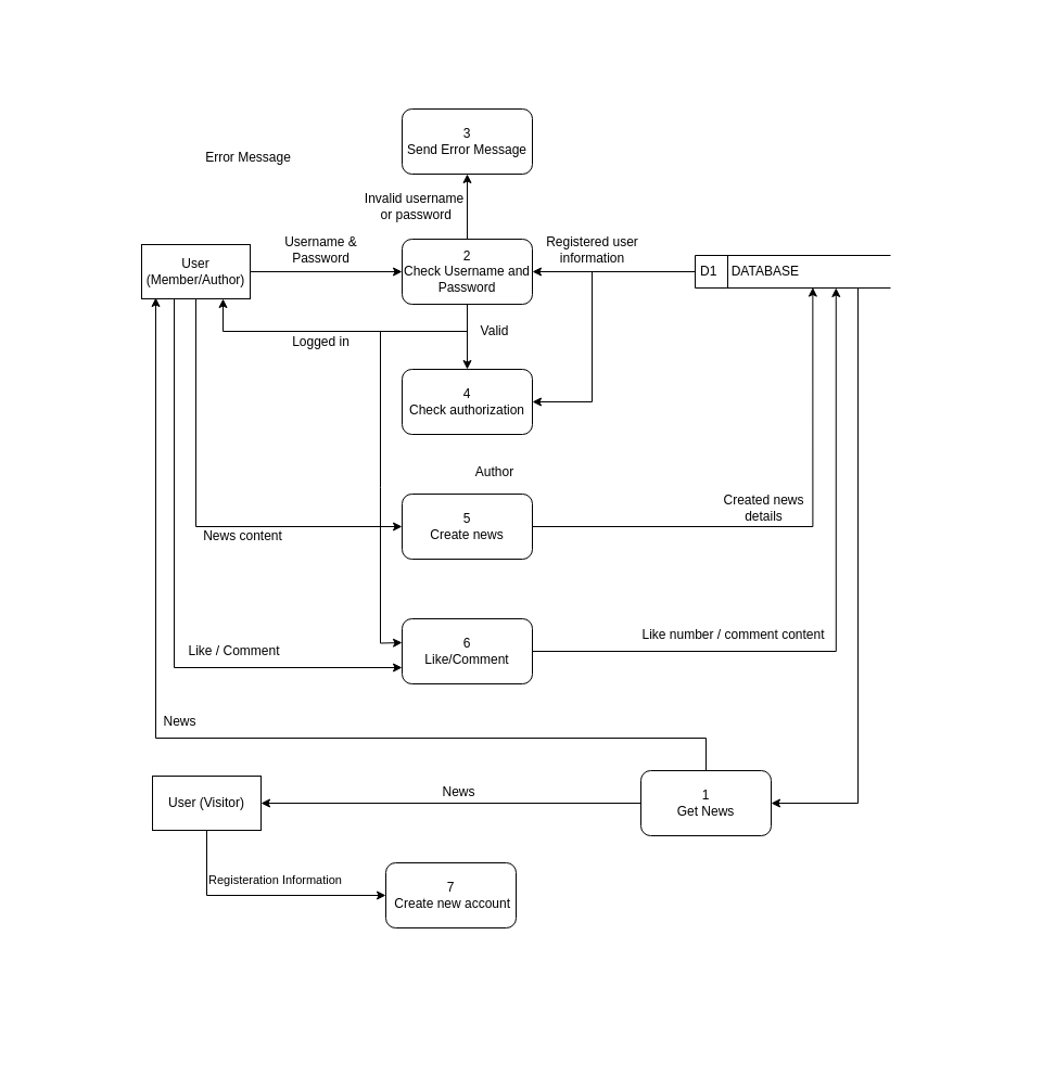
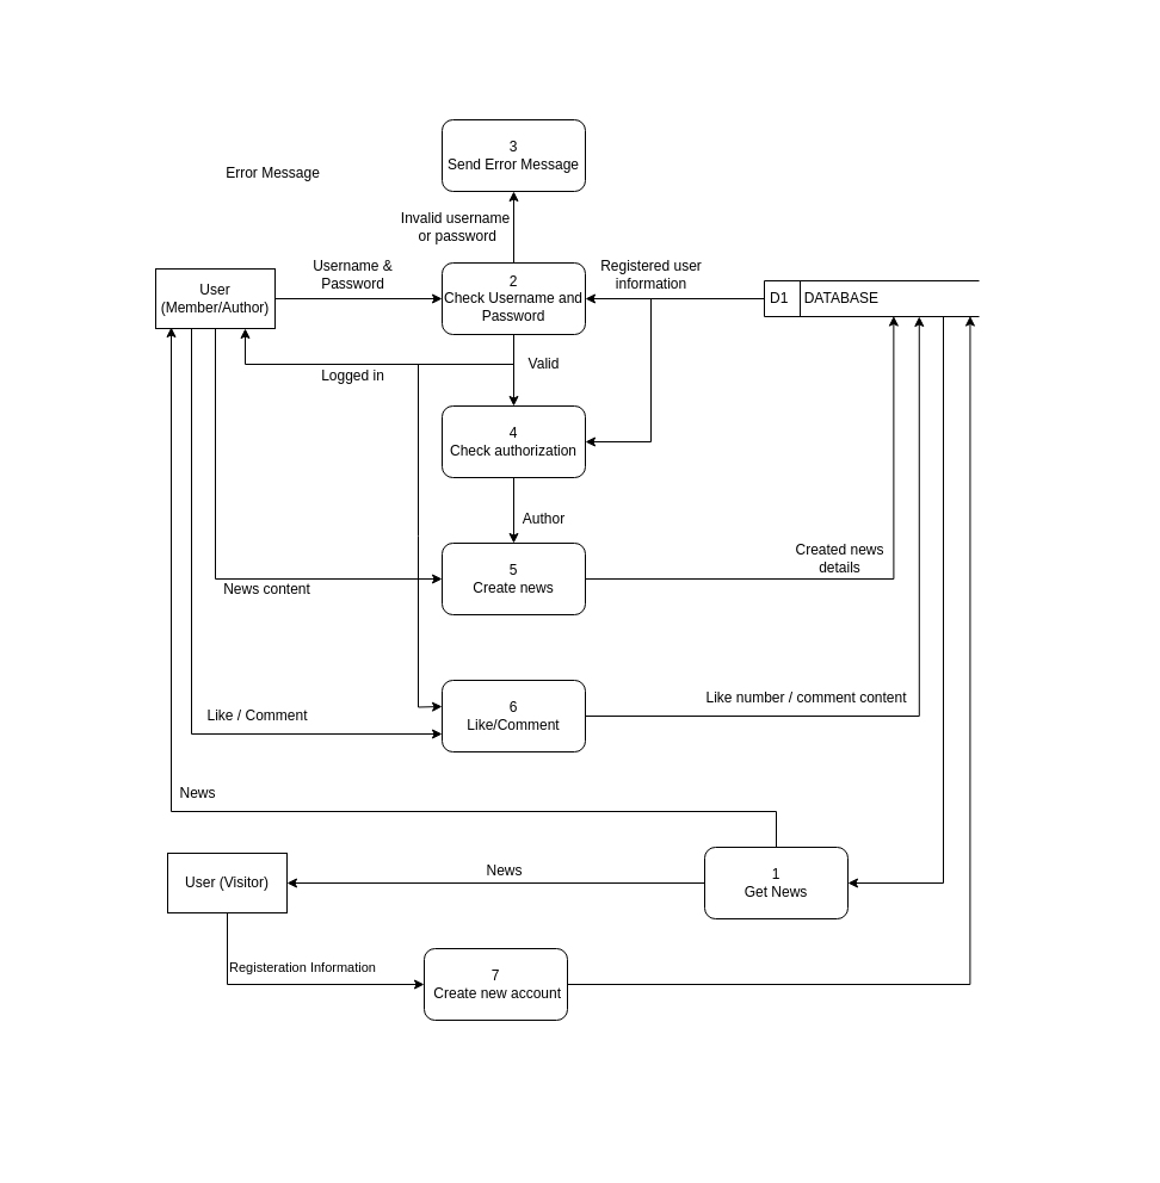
+ <mxCell id="25" style="edgeStyle=orthogonalEdgeStyle;rounded=0;orthogonalLoop=1;jettySize=auto;html=1;entryX=0.5;entryY=0;entryDx=0;entryDy=0;" parent="1" source="26" target="31" edge="1"><mxGeometry relative="1" as="geometry" /></mxCell>
+ <mxCell id="41" style="edgeStyle=orthogonalEdgeStyle;rounded=0;orthogonalLoop=1;jettySize=auto;html=1;exitX=1;exitY=0.5;exitDx=0;exitDy=0;entryX=0.958;entryY=0.986;entryDx=0;entryDy=0;entryPerimeter=0;" edge="1" parent="1" source="42" target="8"><mxGeometry relative="1" as="geometry" /></mxCell>
